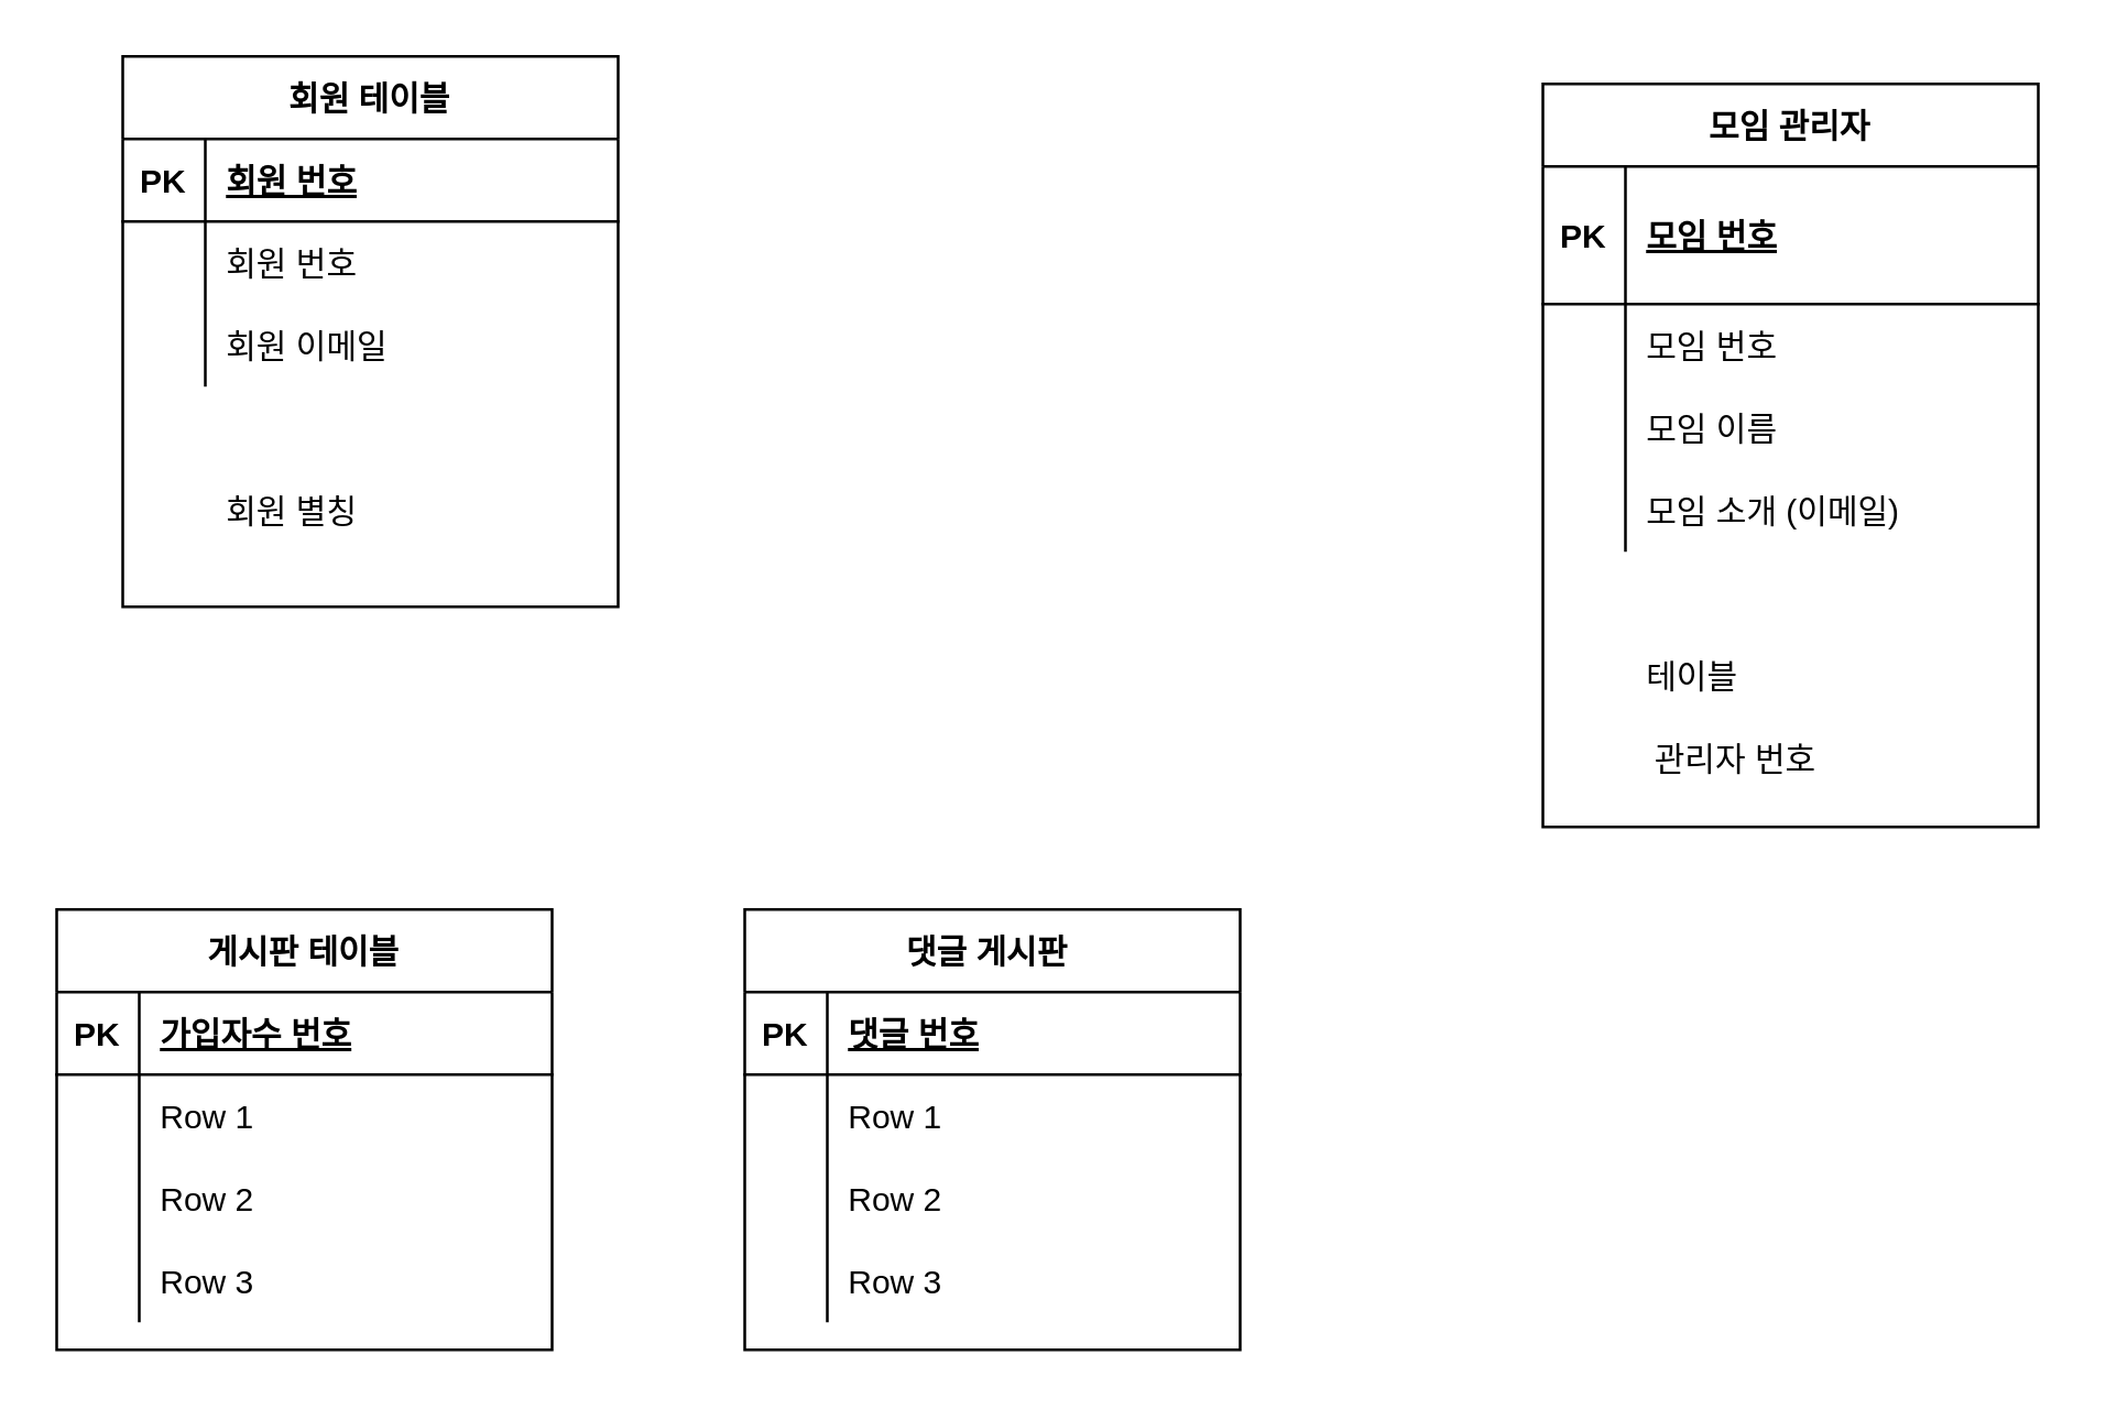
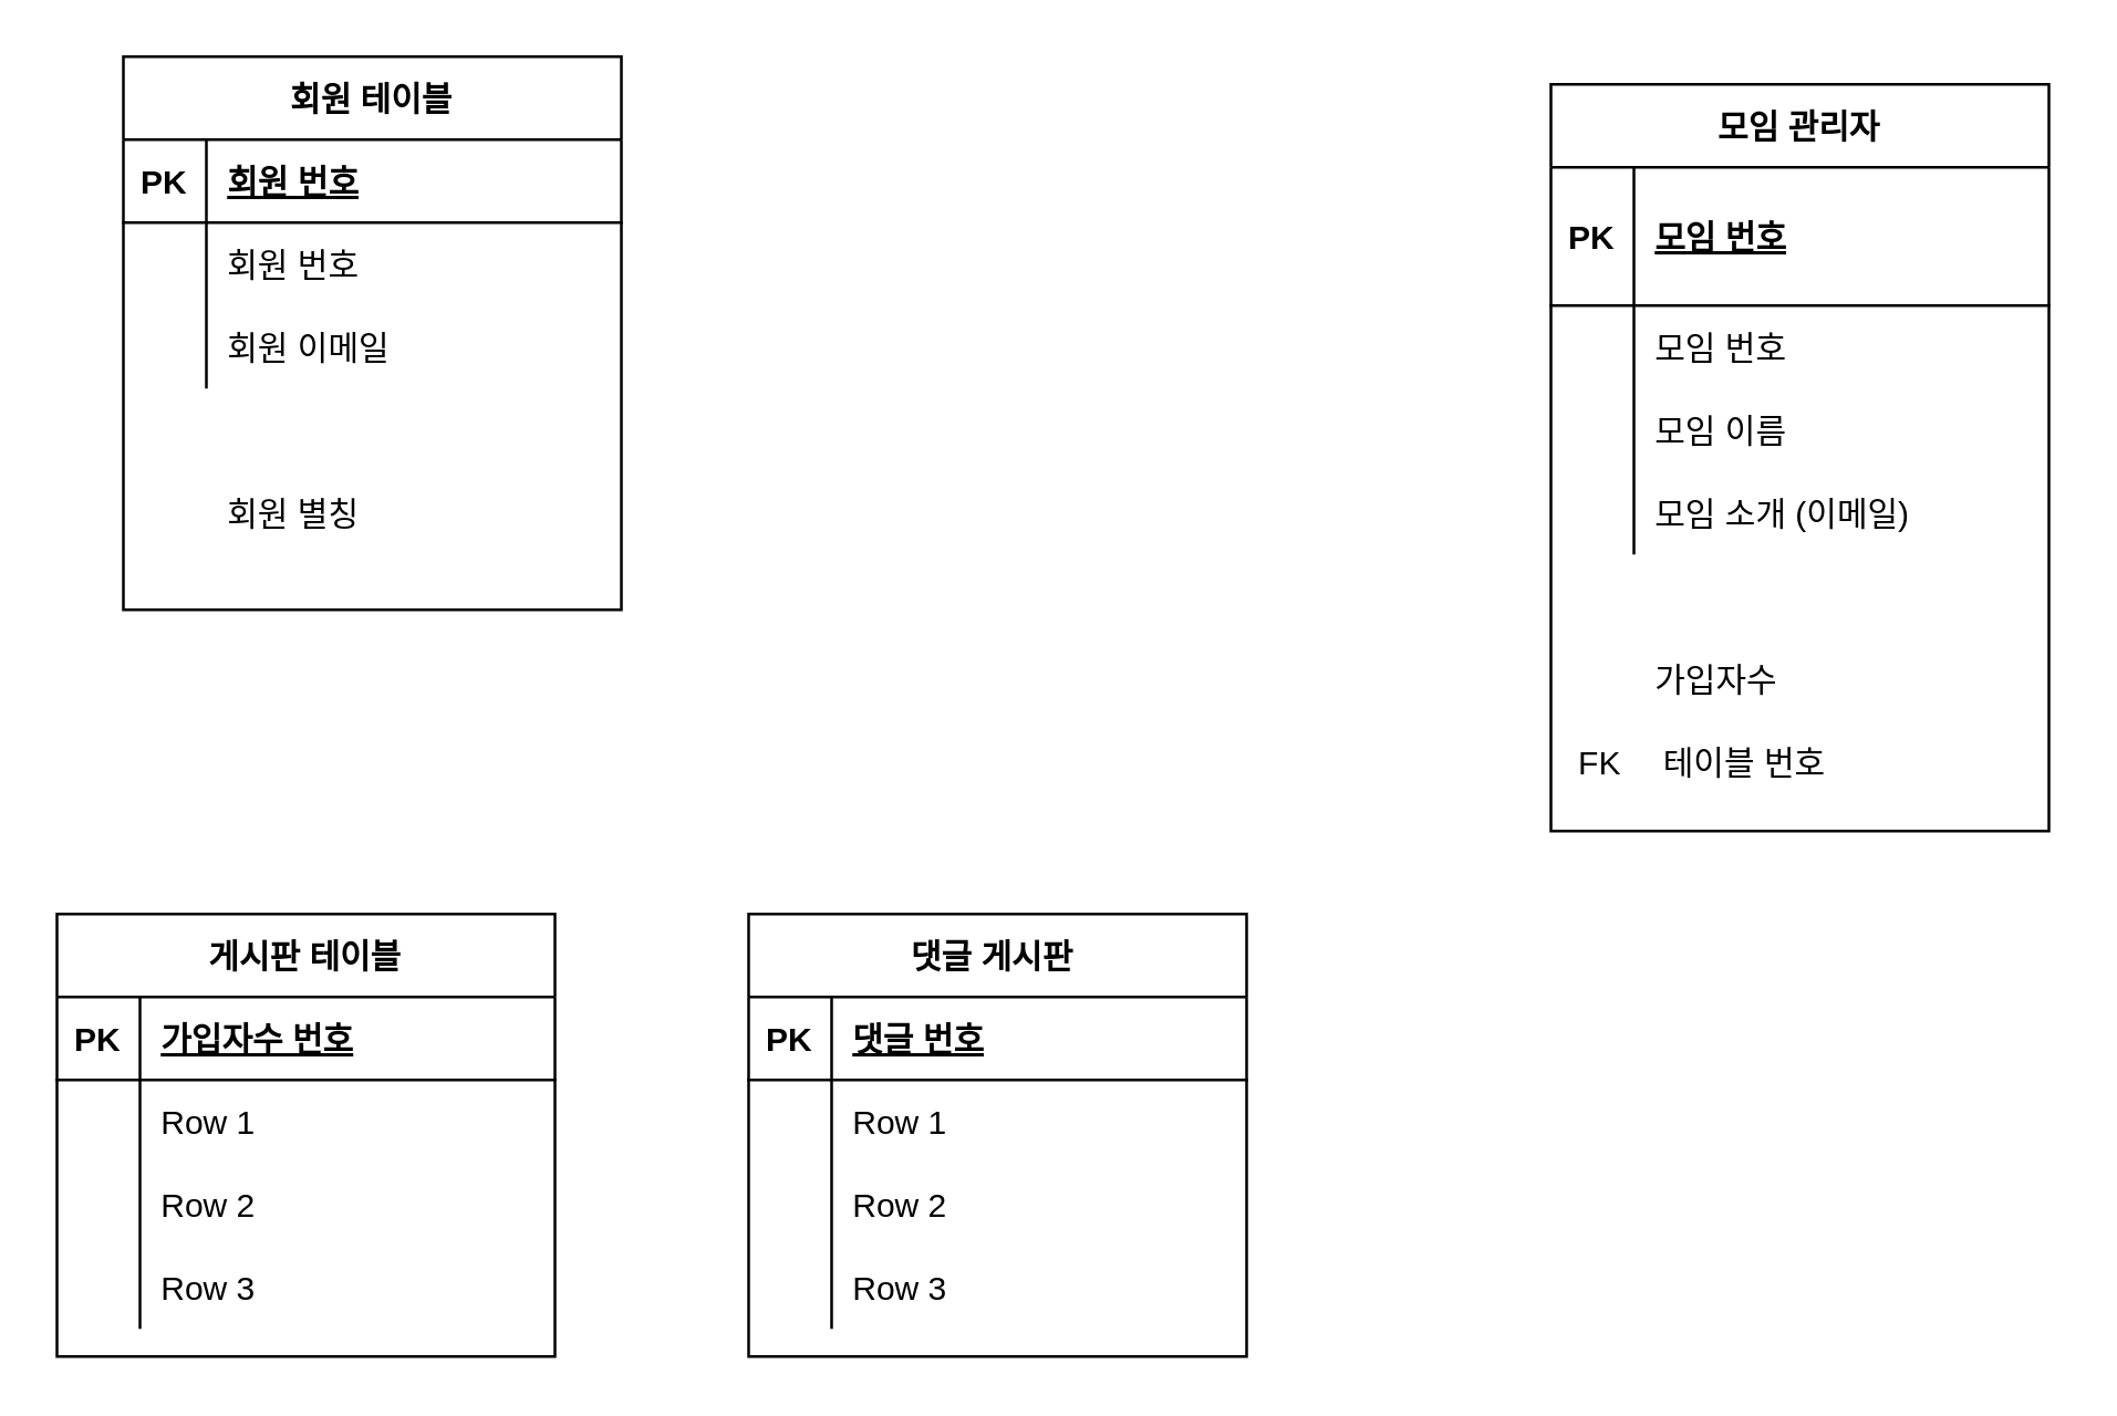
- <mxCell id="35" value="테이블" style="shape=partialRectangle;connectable=0;fillColor=none;top=0;left=0;bottom=0;right=0;align=left;spacingLeft=6;overflow=hidden;" vertex="1" parent="33"><mxGeometry x="30" width="150" height="30" as="geometry" /></mxCell>
+ <mxCell id="35" value="가입자수" style="shape=partialRectangle;connectable=0;fillColor=none;top=0;left=0;bottom=0;right=0;align=left;spacingLeft=6;overflow=hidden;" vertex="1" parent="33"><mxGeometry x="30" width="150" height="30" as="geometry" /></mxCell>
+ <mxCell id="37" value="FK" style="shape=partialRectangle;connectable=0;fillColor=none;top=0;left=0;bottom=0;right=0;editable=1;overflow=hidden;" vertex="1" parent="36"><mxGeometry width="30" height="30" as="geometry" /></mxCell>
- <mxCell id="38" value="관리자 번호" style="shape=partialRectangle;connectable=0;fillColor=none;top=0;left=0;bottom=0;right=0;align=left;spacingLeft=6;overflow=hidden;" vertex="1" parent="36"><mxGeometry x="30" width="150" height="30" as="geometry" /></mxCell>
+ <mxCell id="38" value="테이블 번호" style="shape=partialRectangle;connectable=0;fillColor=none;top=0;left=0;bottom=0;right=0;align=left;spacingLeft=6;overflow=hidden;" vertex="1" parent="36"><mxGeometry x="30" width="150" height="30" as="geometry" /></mxCell>
